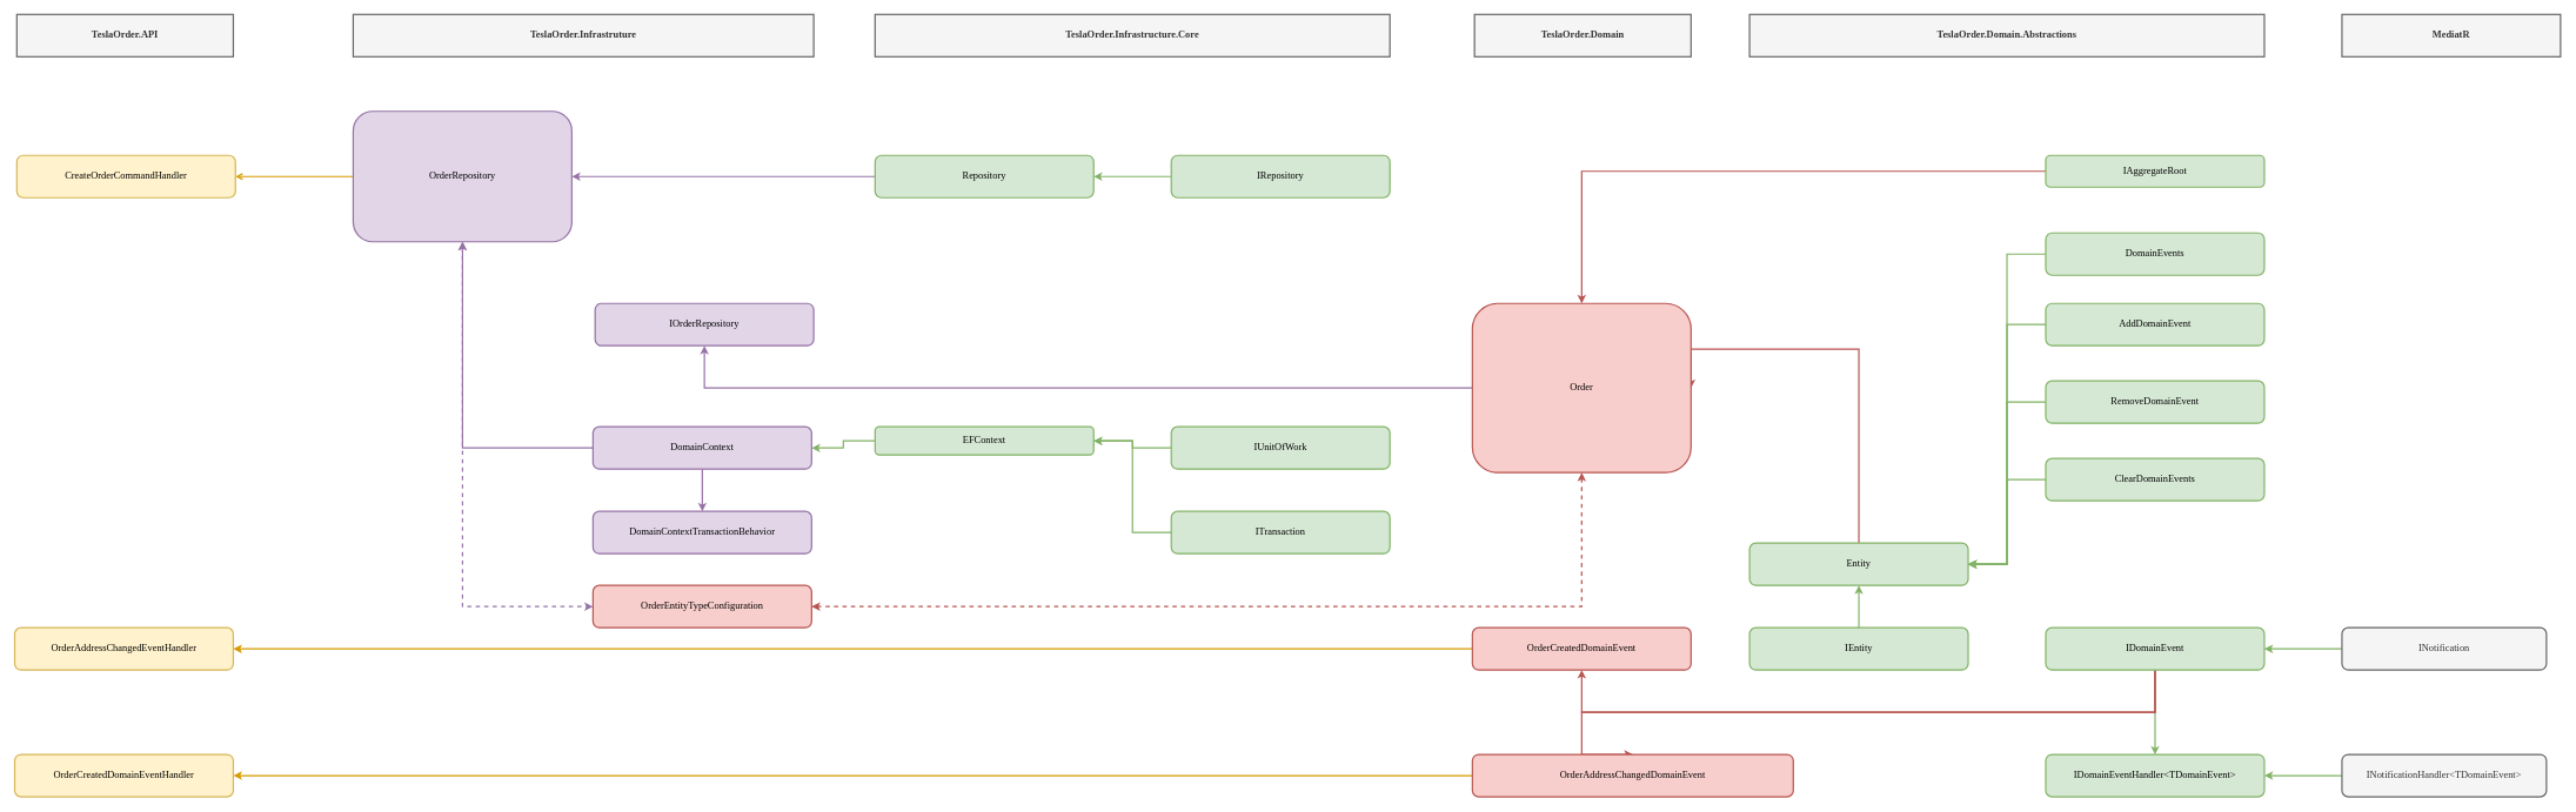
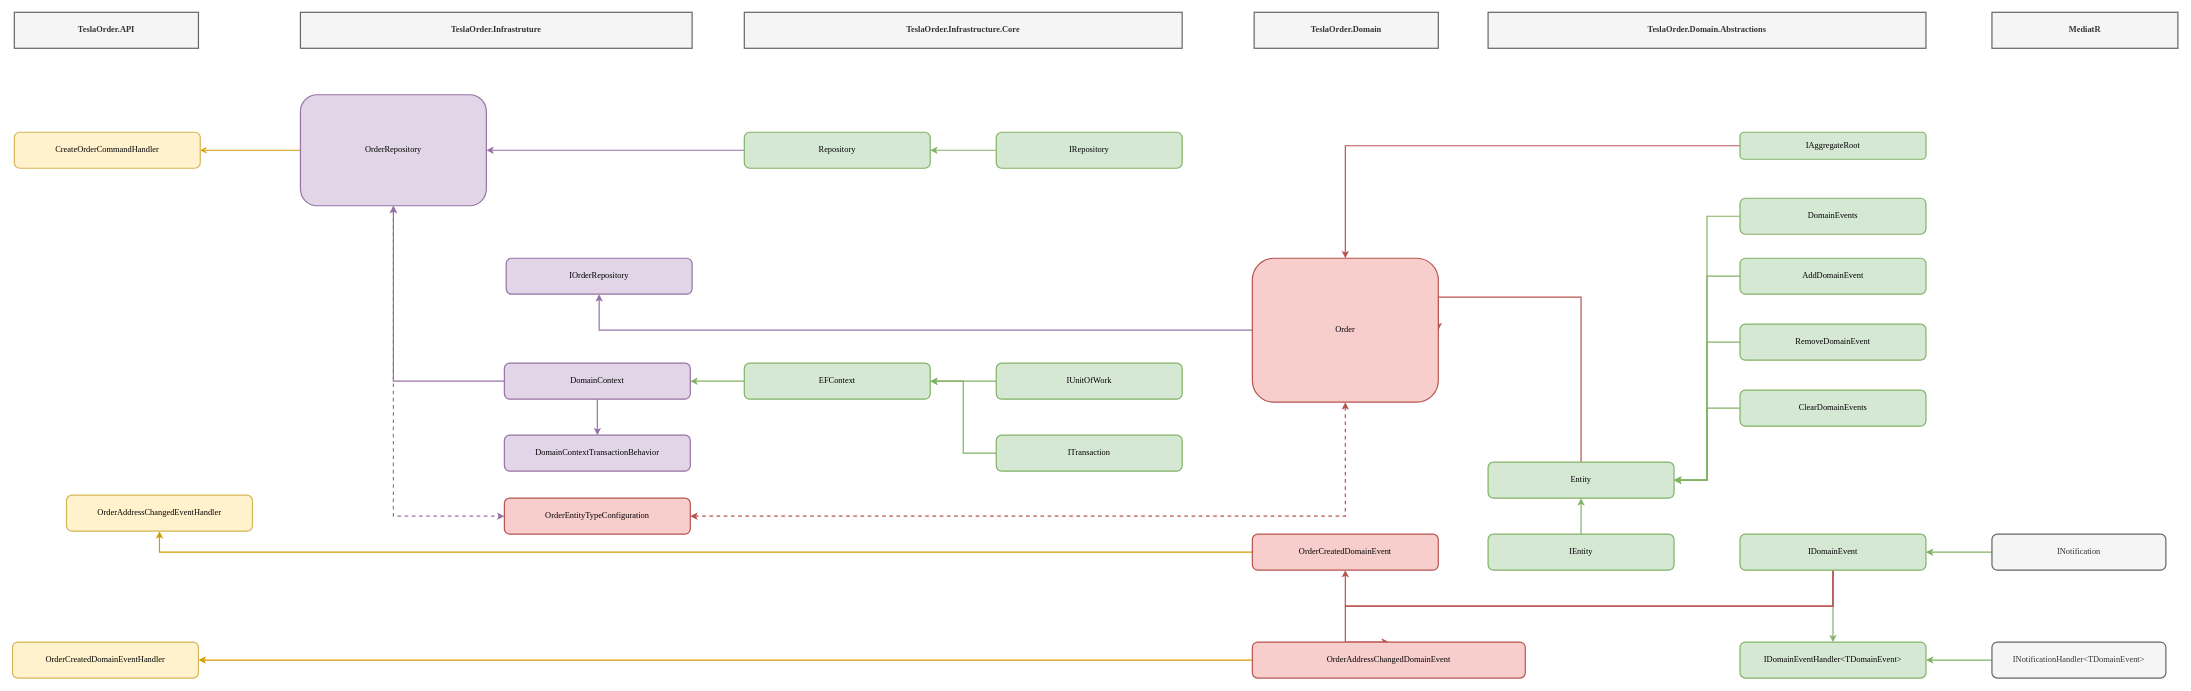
- <mxCell id="42" value="EFContext" style="rounded=1;whiteSpace=wrap;html=1;strokeWidth=2;fontFamily=Comic Sans MS;fontSize=14;fillColor=#d5e8d4;strokeColor=#82b366;" parent="1" vertex="1"><mxGeometry x="1240" y="605" width="310" height="40" as="geometry" /></mxCell>
+ <mxCell id="42" value="EFContext" style="rounded=1;whiteSpace=wrap;html=1;strokeWidth=2;fontFamily=Comic Sans MS;fontSize=14;fillColor=#d5e8d4;strokeColor=#82b366;" parent="1" vertex="1"><mxGeometry x="1240" y="605" width="310" height="60" as="geometry" /></mxCell>
- <mxCell id="31" value="OrderAddressChangedEventHandler" style="rounded=1;whiteSpace=wrap;html=1;strokeWidth=2;fontFamily=Comic Sans MS;fontSize=14;fillColor=#fff2cc;strokeColor=#d6b656;" parent="1" vertex="1"><mxGeometry x="20" y="890" width="310" height="60" as="geometry" /></mxCell>
+ <mxCell id="31" value="OrderAddressChangedEventHandler" style="rounded=1;whiteSpace=wrap;html=1;strokeWidth=2;fontFamily=Comic Sans MS;fontSize=14;fillColor=#fff2cc;strokeColor=#d6b656;" parent="1" vertex="1"><mxGeometry x="110" y="825" width="310" height="60" as="geometry" /></mxCell>
